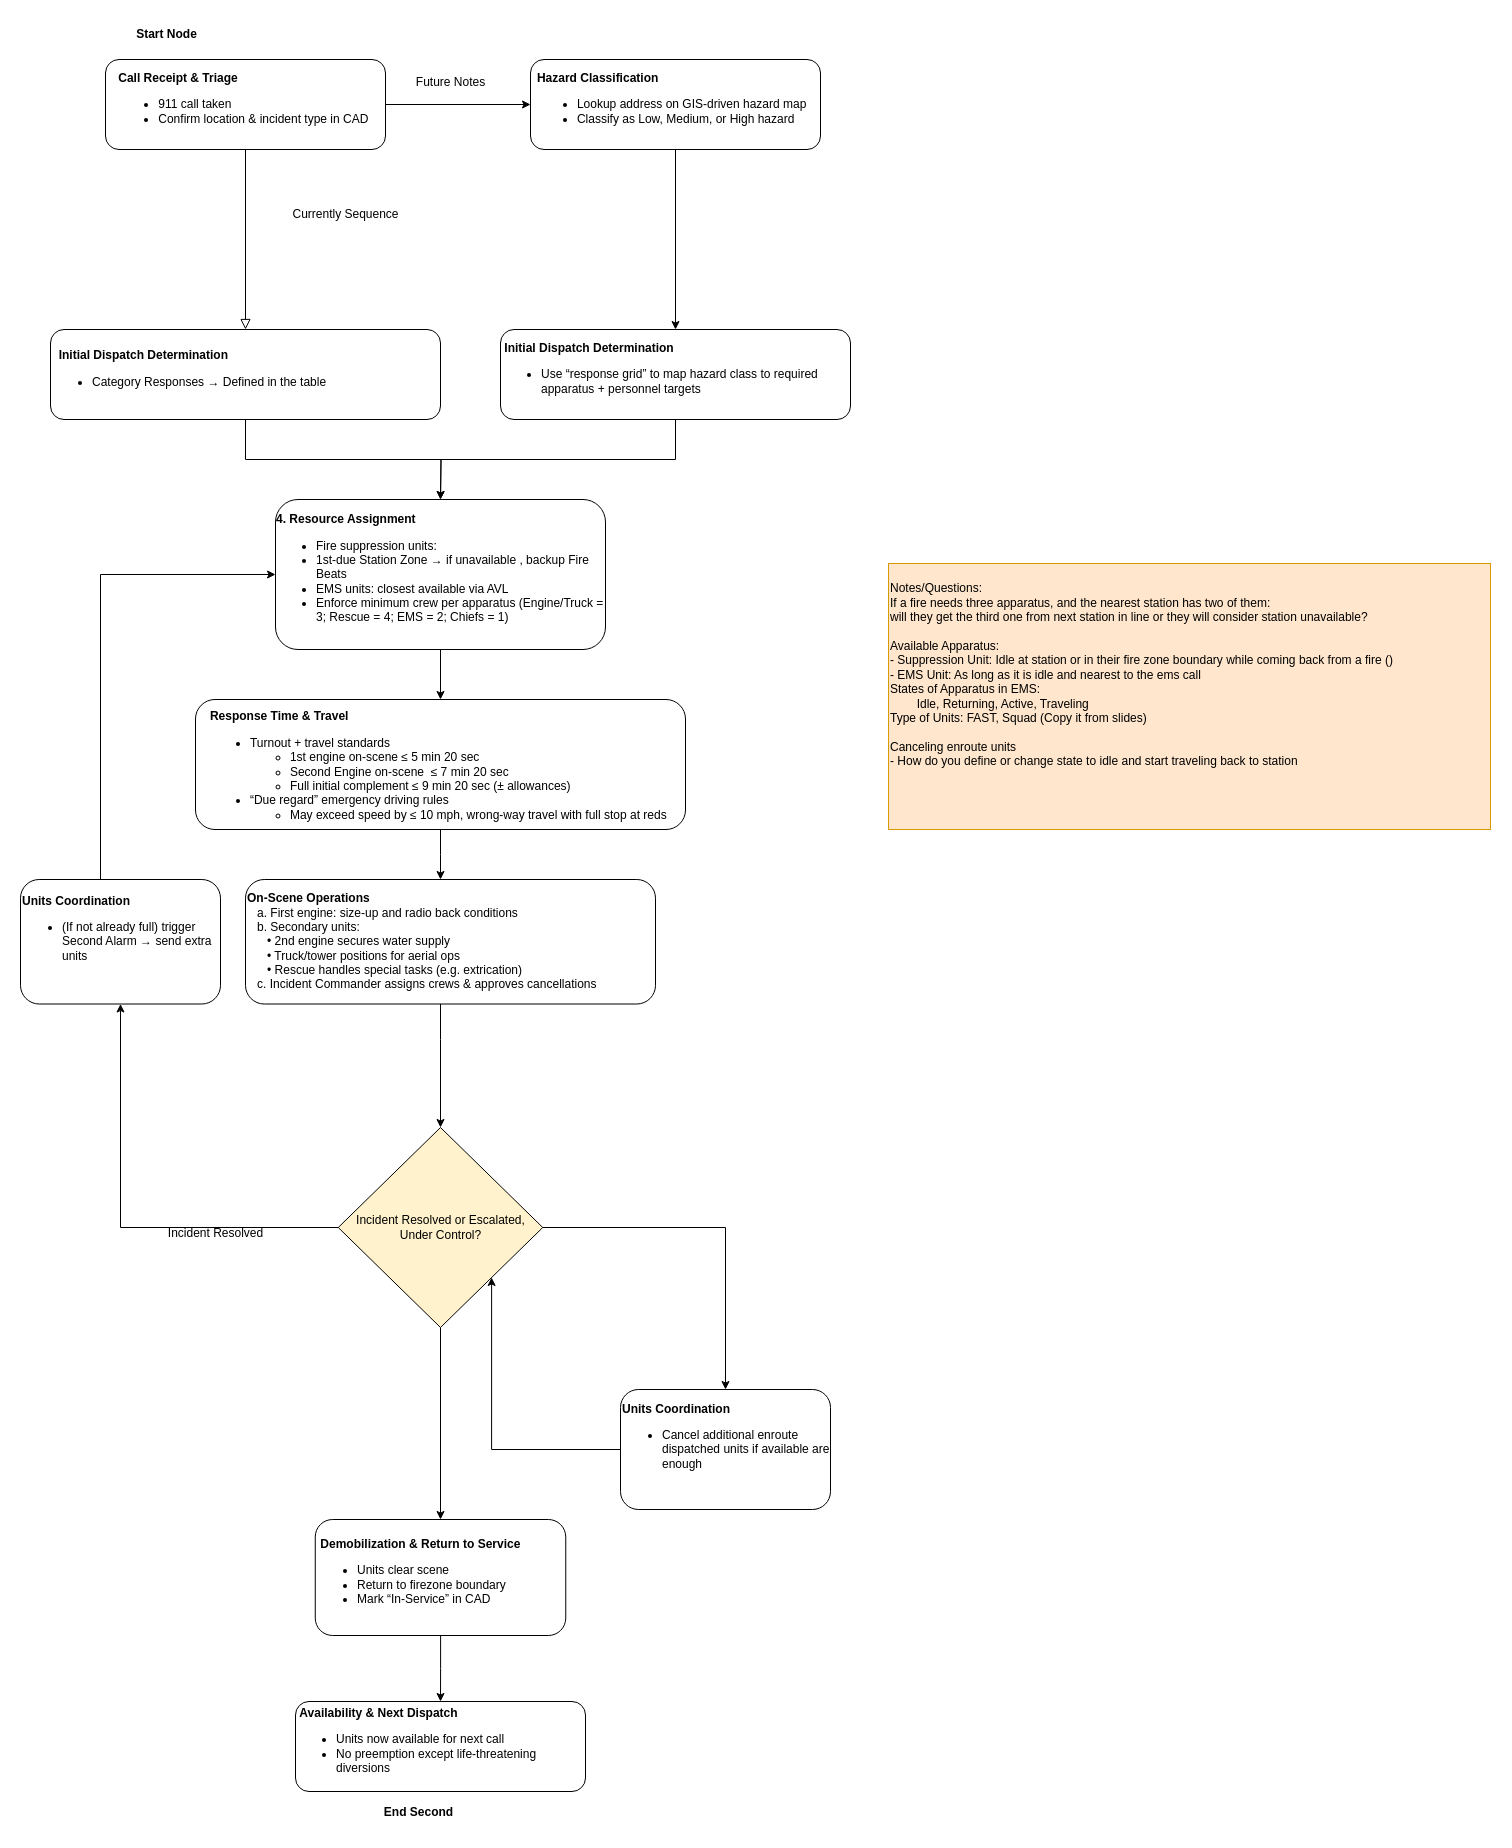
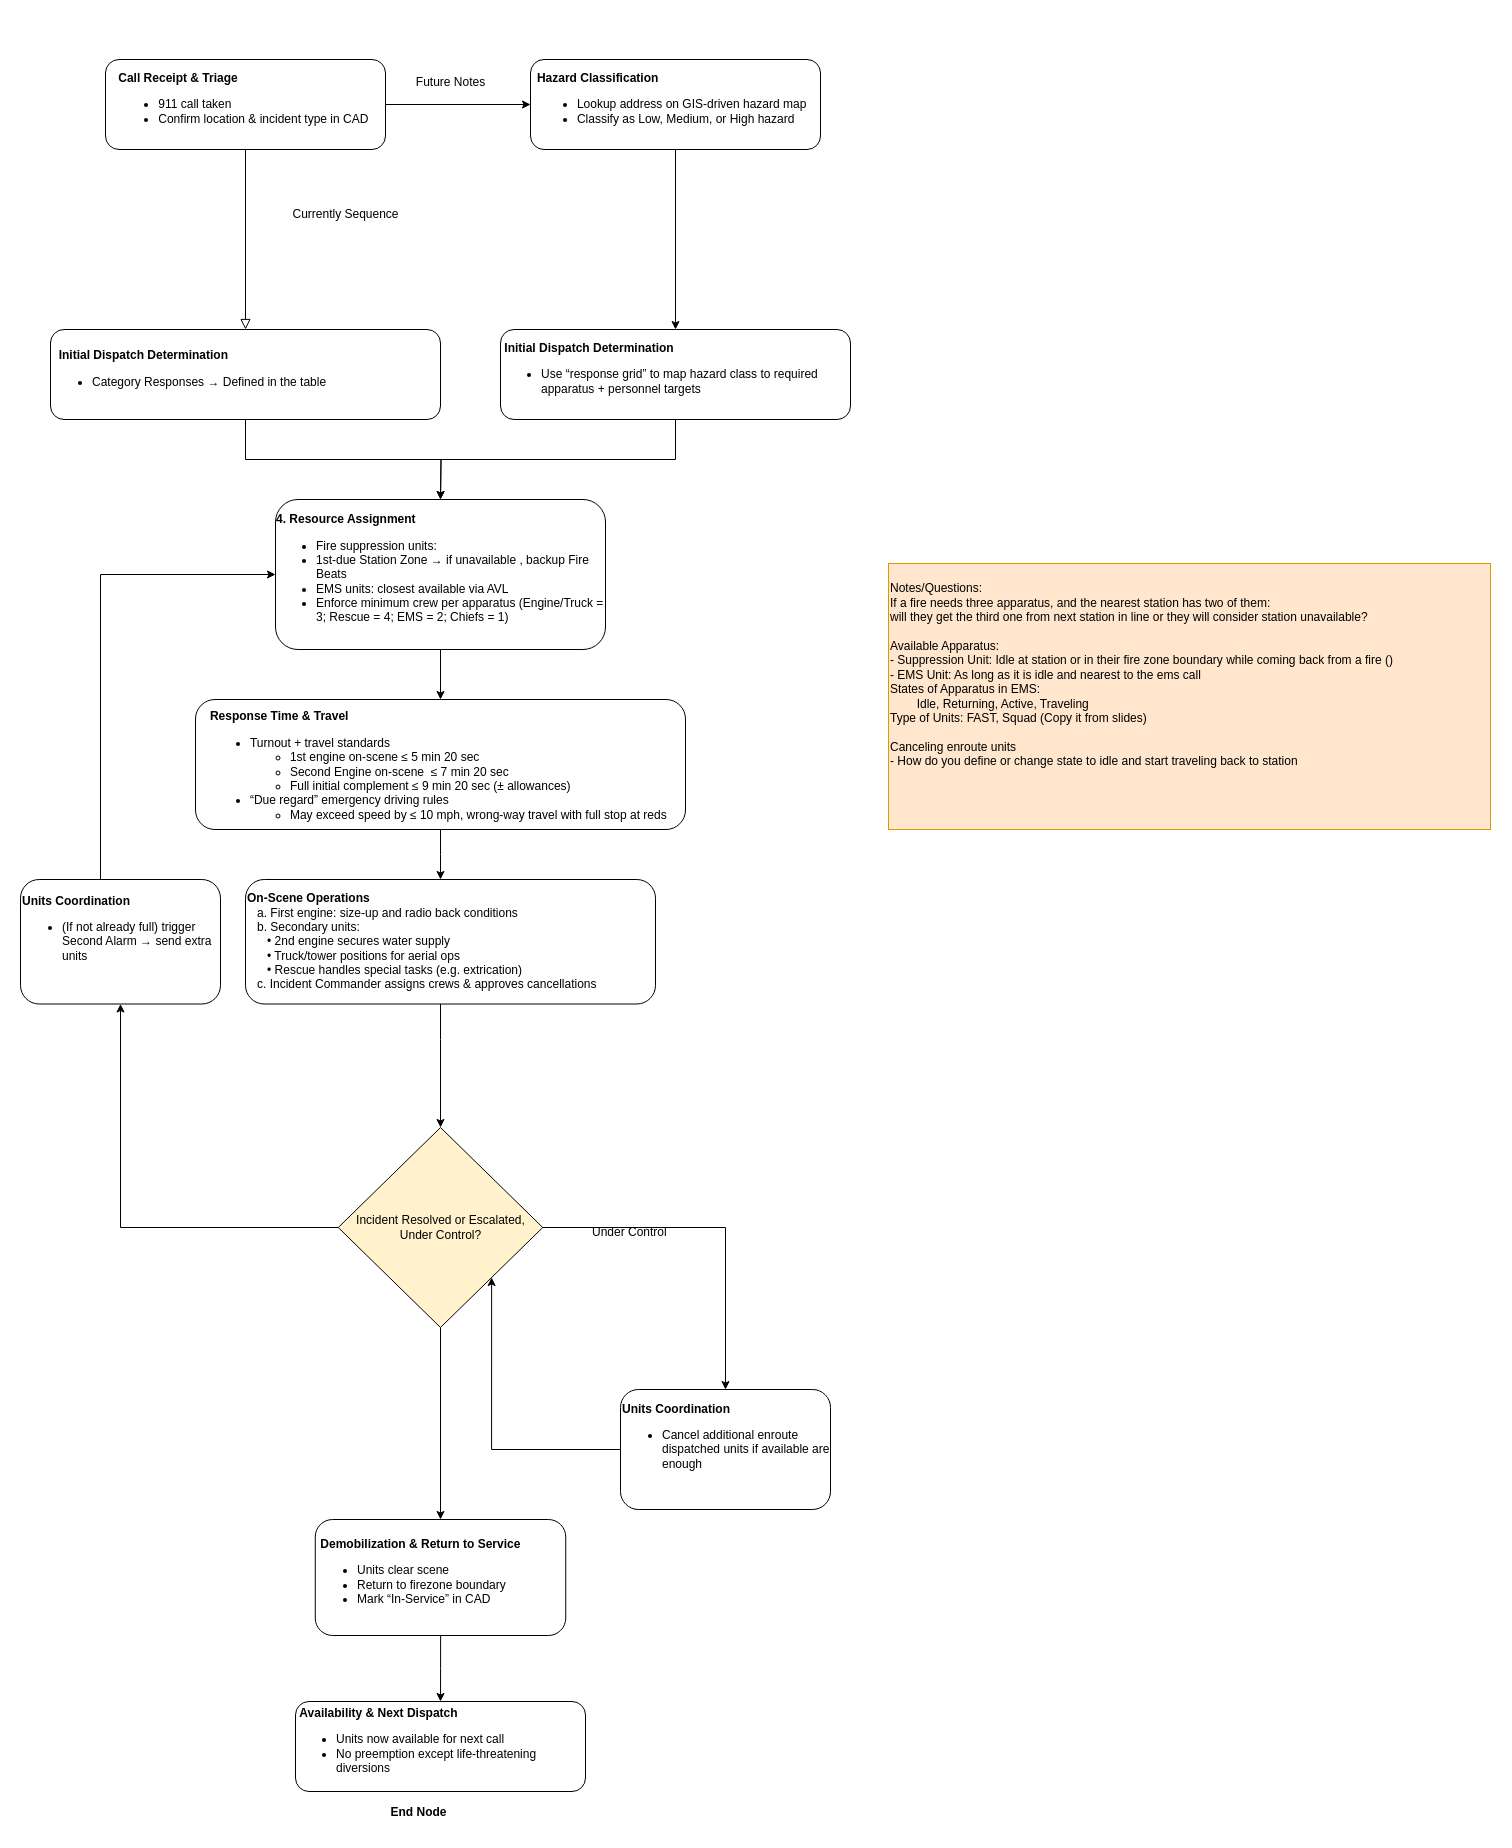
- <mxCell id="35" value="&lt;b&gt;Start Node&lt;/b&gt;" style="text;html=1;align=center;verticalAlign=middle;resizable=0;points=[];autosize=1;strokeColor=none;fillColor=none;" vertex="1" parent="1"><mxGeometry x="124" y="20" width="84" height="28" as="geometry" /></mxCell>
- <mxCell id="30" value="Incident Resolved" style="text;html=1;align=center;verticalAlign=middle;resizable=0;points=[];autosize=1;strokeColor=none;fillColor=none;" vertex="1" parent="1"><mxGeometry x="155" y="1218" width="120" height="30" as="geometry" /></mxCell>
+ <mxCell id="32" value="&lt;div style=&quot;text-align: center;&quot;&gt;&lt;span style=&quot;background-color: transparent; color: light-dark(rgb(0, 0, 0), rgb(255, 255, 255)); text-wrap-mode: nowrap;&quot;&gt;Under Control&lt;/span&gt;&lt;/div&gt;" style="text;whiteSpace=wrap;html=1;" vertex="1" parent="1"><mxGeometry x="590" y="1218" width="100" height="40" as="geometry" /></mxCell>
- <mxCell id="36" value="&lt;b&gt;End Second&lt;/b&gt;" style="text;html=1;align=center;verticalAlign=middle;resizable=0;points=[];autosize=1;strokeColor=none;fillColor=none;" vertex="1" parent="1"><mxGeometry x="376" y="1798" width="84" height="28" as="geometry" /></mxCell>
+ <mxCell id="36" value="&lt;b&gt;End Node&lt;/b&gt;" style="text;html=1;align=center;verticalAlign=middle;resizable=0;points=[];autosize=1;strokeColor=none;fillColor=none;" vertex="1" parent="1"><mxGeometry x="376" y="1798" width="84" height="28" as="geometry" /></mxCell>
